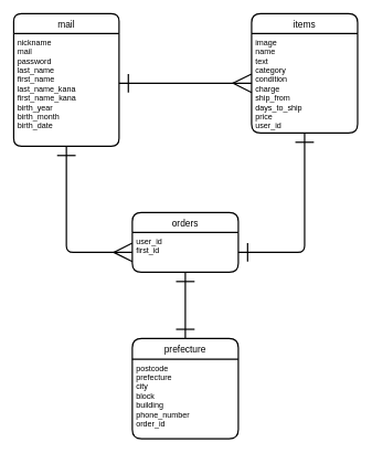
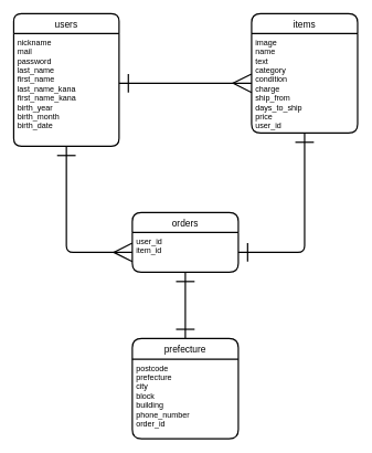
- <mxCell id="2" value="mail" style="swimlane;childLayout=stackLayout;horizontal=1;startSize=30;horizontalStack=0;rounded=1;fontSize=14;fontStyle=0;strokeWidth=2;resizeParent=0;resizeLast=1;shadow=0;dashed=0;align=center;arcSize=13;" parent="1" vertex="1"><mxGeometry x="20" y="20" width="159" height="200" as="geometry" /></mxCell>
+ <mxCell id="2" value="users" style="swimlane;childLayout=stackLayout;horizontal=1;startSize=30;horizontalStack=0;rounded=1;fontSize=14;fontStyle=0;strokeWidth=2;resizeParent=0;resizeLast=1;shadow=0;dashed=0;align=center;arcSize=13;" parent="1" vertex="1"><mxGeometry x="20" y="20" width="159" height="200" as="geometry" /></mxCell>
- <mxCell id="9" value="user_id&#10;first_id" style="align=left;strokeColor=none;fillColor=none;spacingLeft=4;fontSize=12;verticalAlign=top;resizable=0;rotatable=0;part=1;" parent="8" vertex="1"><mxGeometry y="30" width="160" height="60" as="geometry" /></mxCell>
+ <mxCell id="9" value="user_id&#10;item_id" style="align=left;strokeColor=none;fillColor=none;spacingLeft=4;fontSize=12;verticalAlign=top;resizable=0;rotatable=0;part=1;" parent="8" vertex="1"><mxGeometry y="30" width="160" height="60" as="geometry" /></mxCell>
